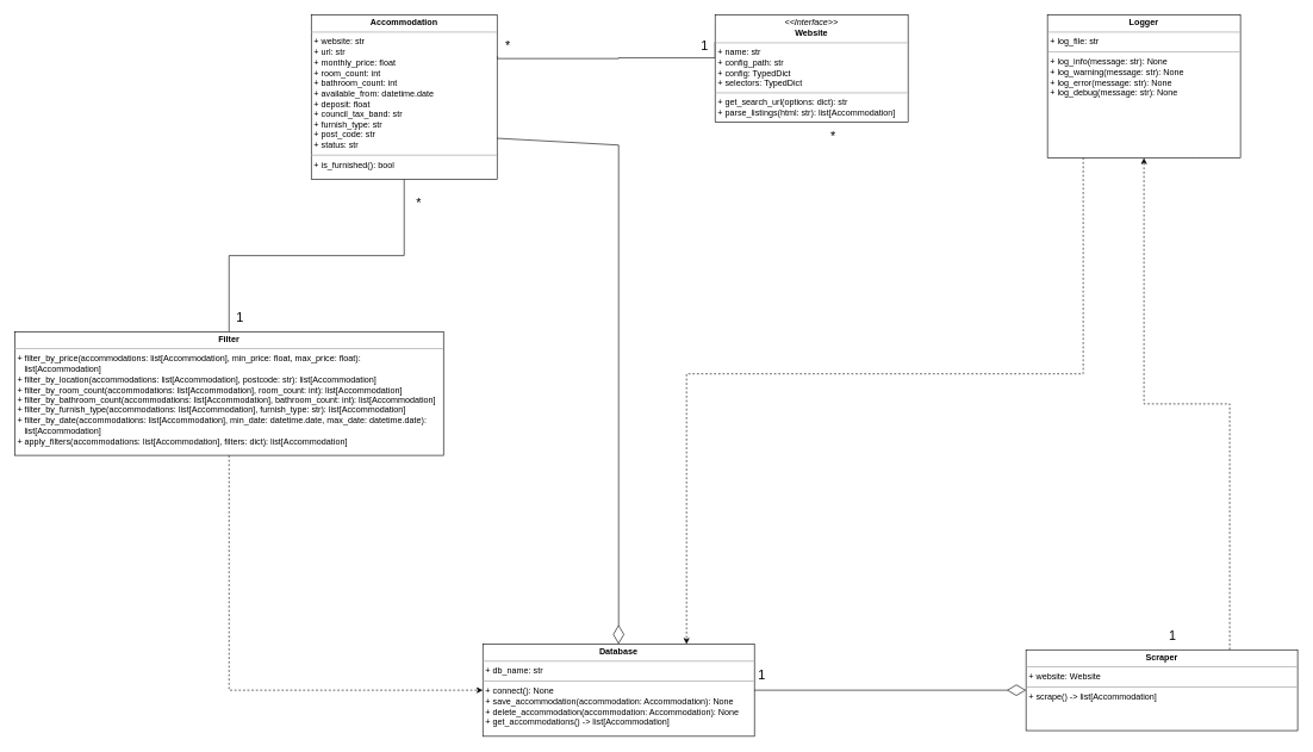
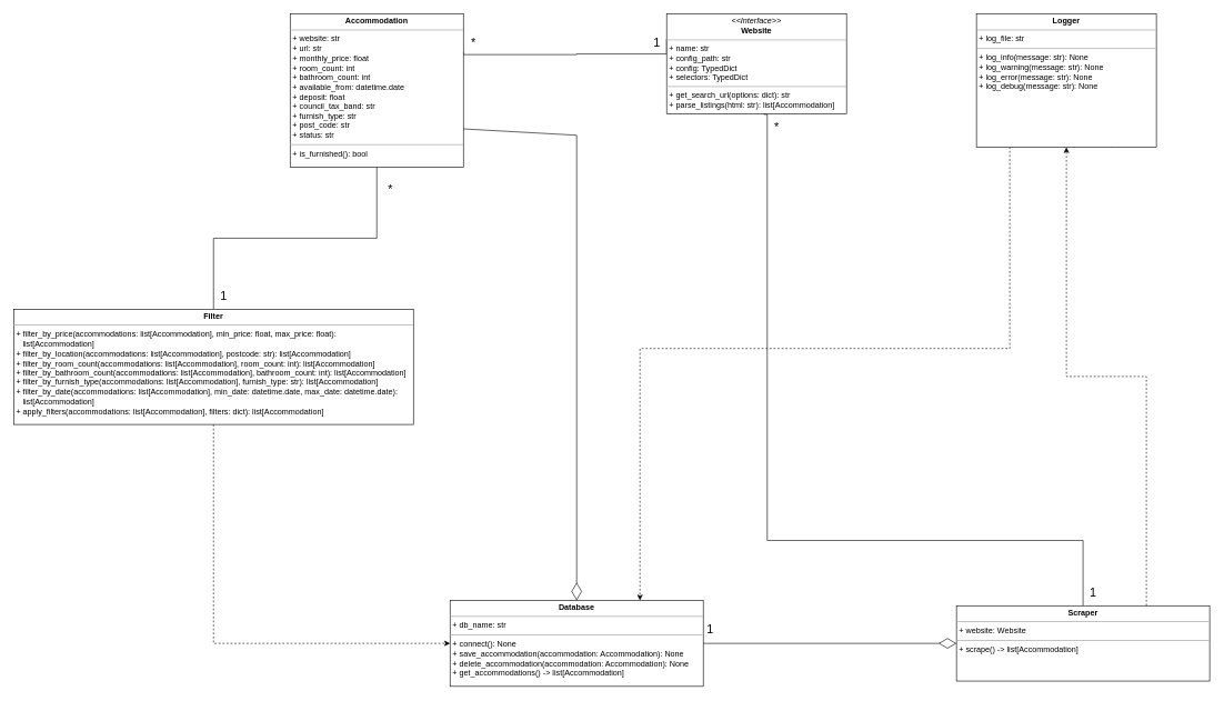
+ <mxCell id="13" style="edgeStyle=orthogonalEdgeStyle;rounded=0;orthogonalLoop=1;jettySize=auto;html=1;entryX=0.54;entryY=1.005;entryDx=0;entryDy=0;entryPerimeter=0;endArrow=none;startFill=0;exitX=0.5;exitY=0;exitDx=0;exitDy=0;" parent="1" source="12" target="4" edge="1"><mxGeometry relative="1" as="geometry"><mxPoint x="1105" y="750" as="sourcePoint" /><Array as="points"><mxPoint x="1625" y="810" /><mxPoint x="1151" y="810" /></Array></mxGeometry></mxCell>
